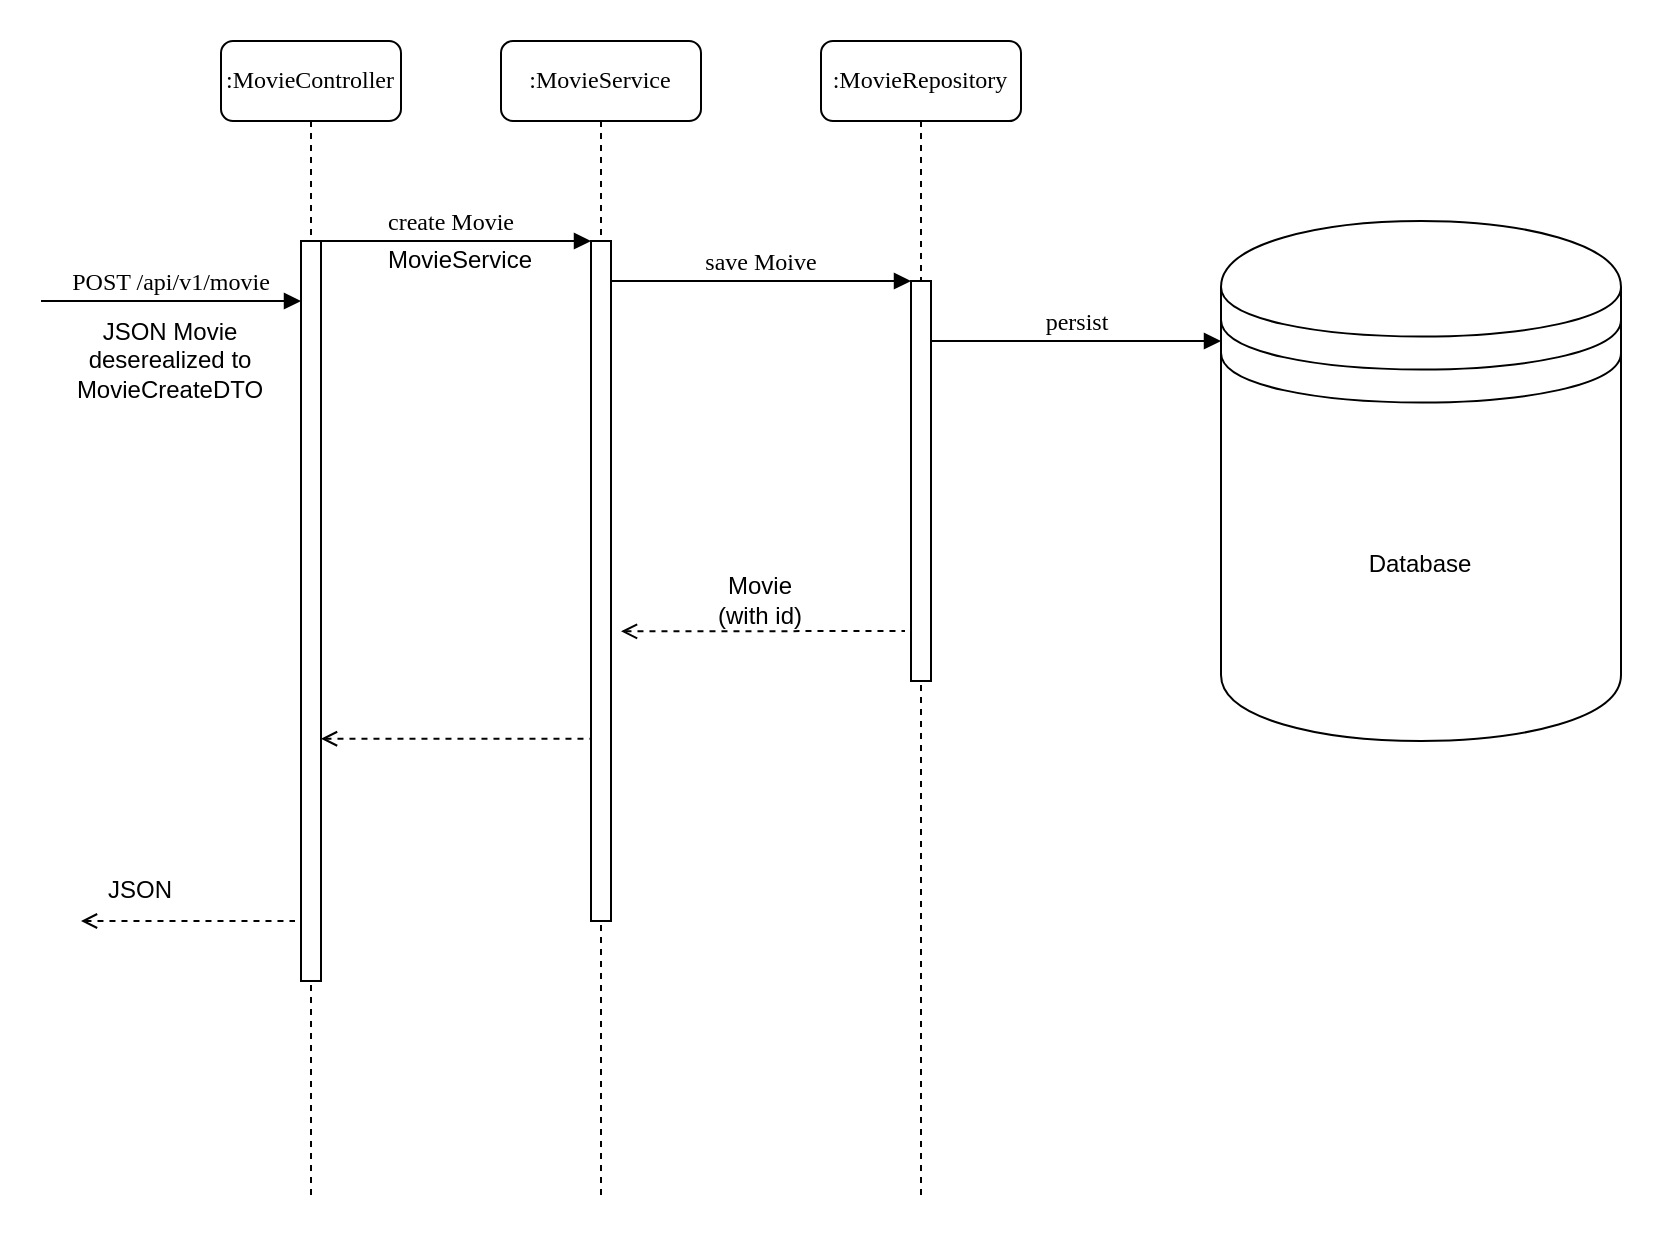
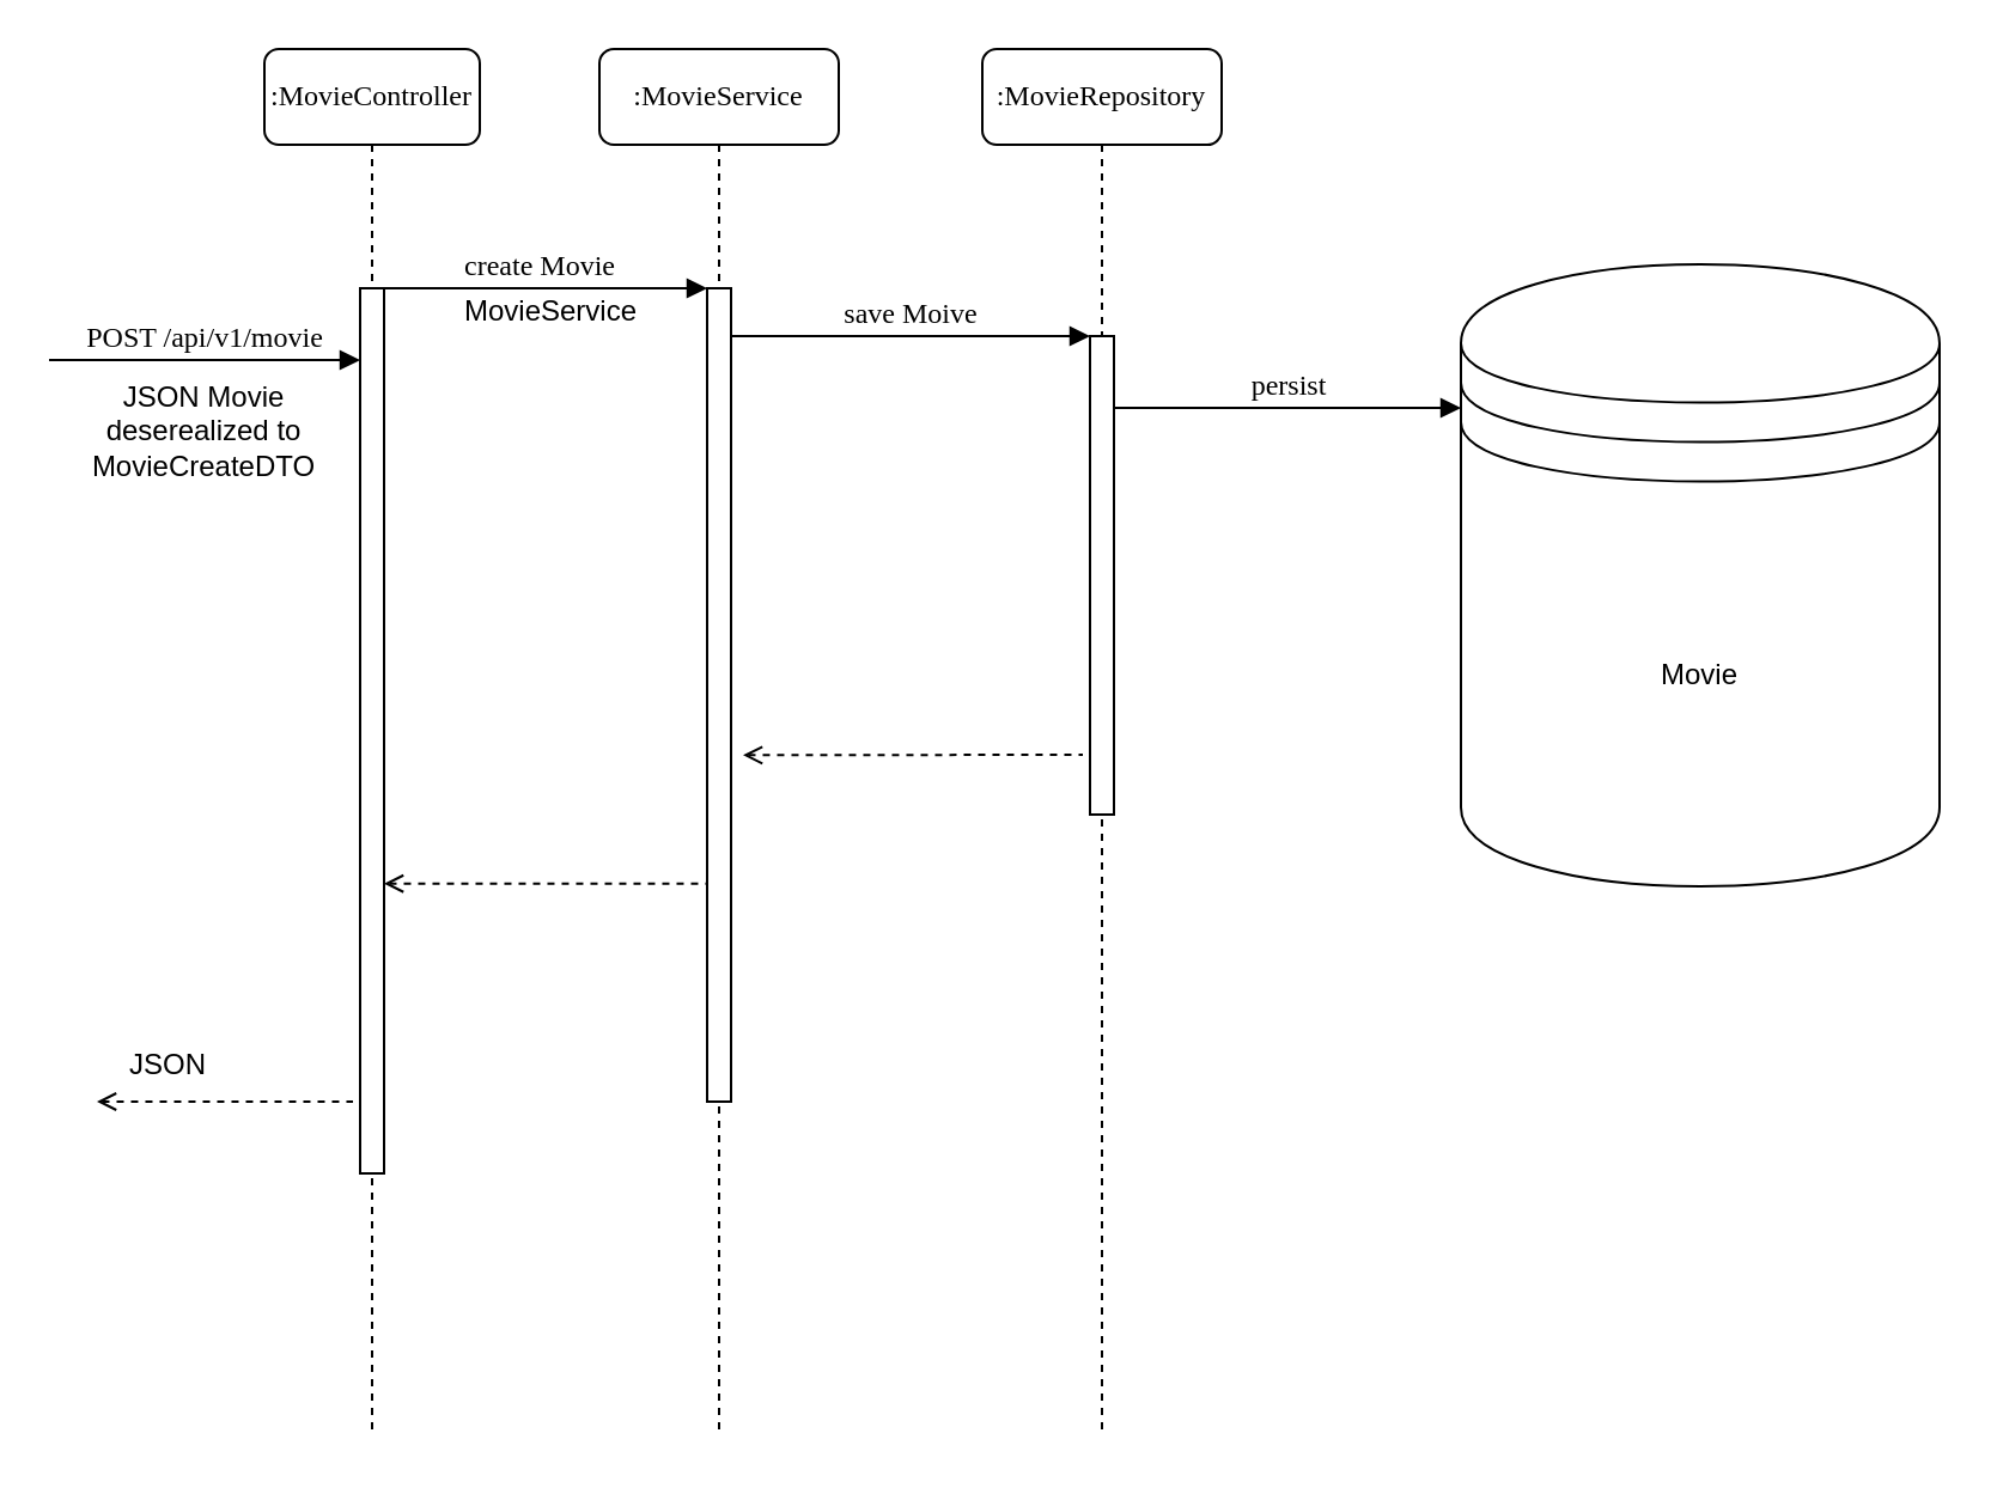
- <mxCell id="11" value="Database" style="shape=datastore;whiteSpace=wrap;html=1;" vertex="1" parent="1"><mxGeometry x="610" y="110" width="200" height="260" as="geometry" /></mxCell>
+ <mxCell id="11" value="Movie" style="shape=datastore;whiteSpace=wrap;html=1;" vertex="1" parent="1"><mxGeometry x="610" y="110" width="200" height="260" as="geometry" /></mxCell>
- <mxCell id="16" value="Movie&lt;br&gt;(with id)" style="text;html=1;strokeColor=none;fillColor=none;align=center;verticalAlign=middle;whiteSpace=wrap;rounded=0;" vertex="1" parent="1"><mxGeometry x="350" y="290" width="60" height="20" as="geometry" /></mxCell>
